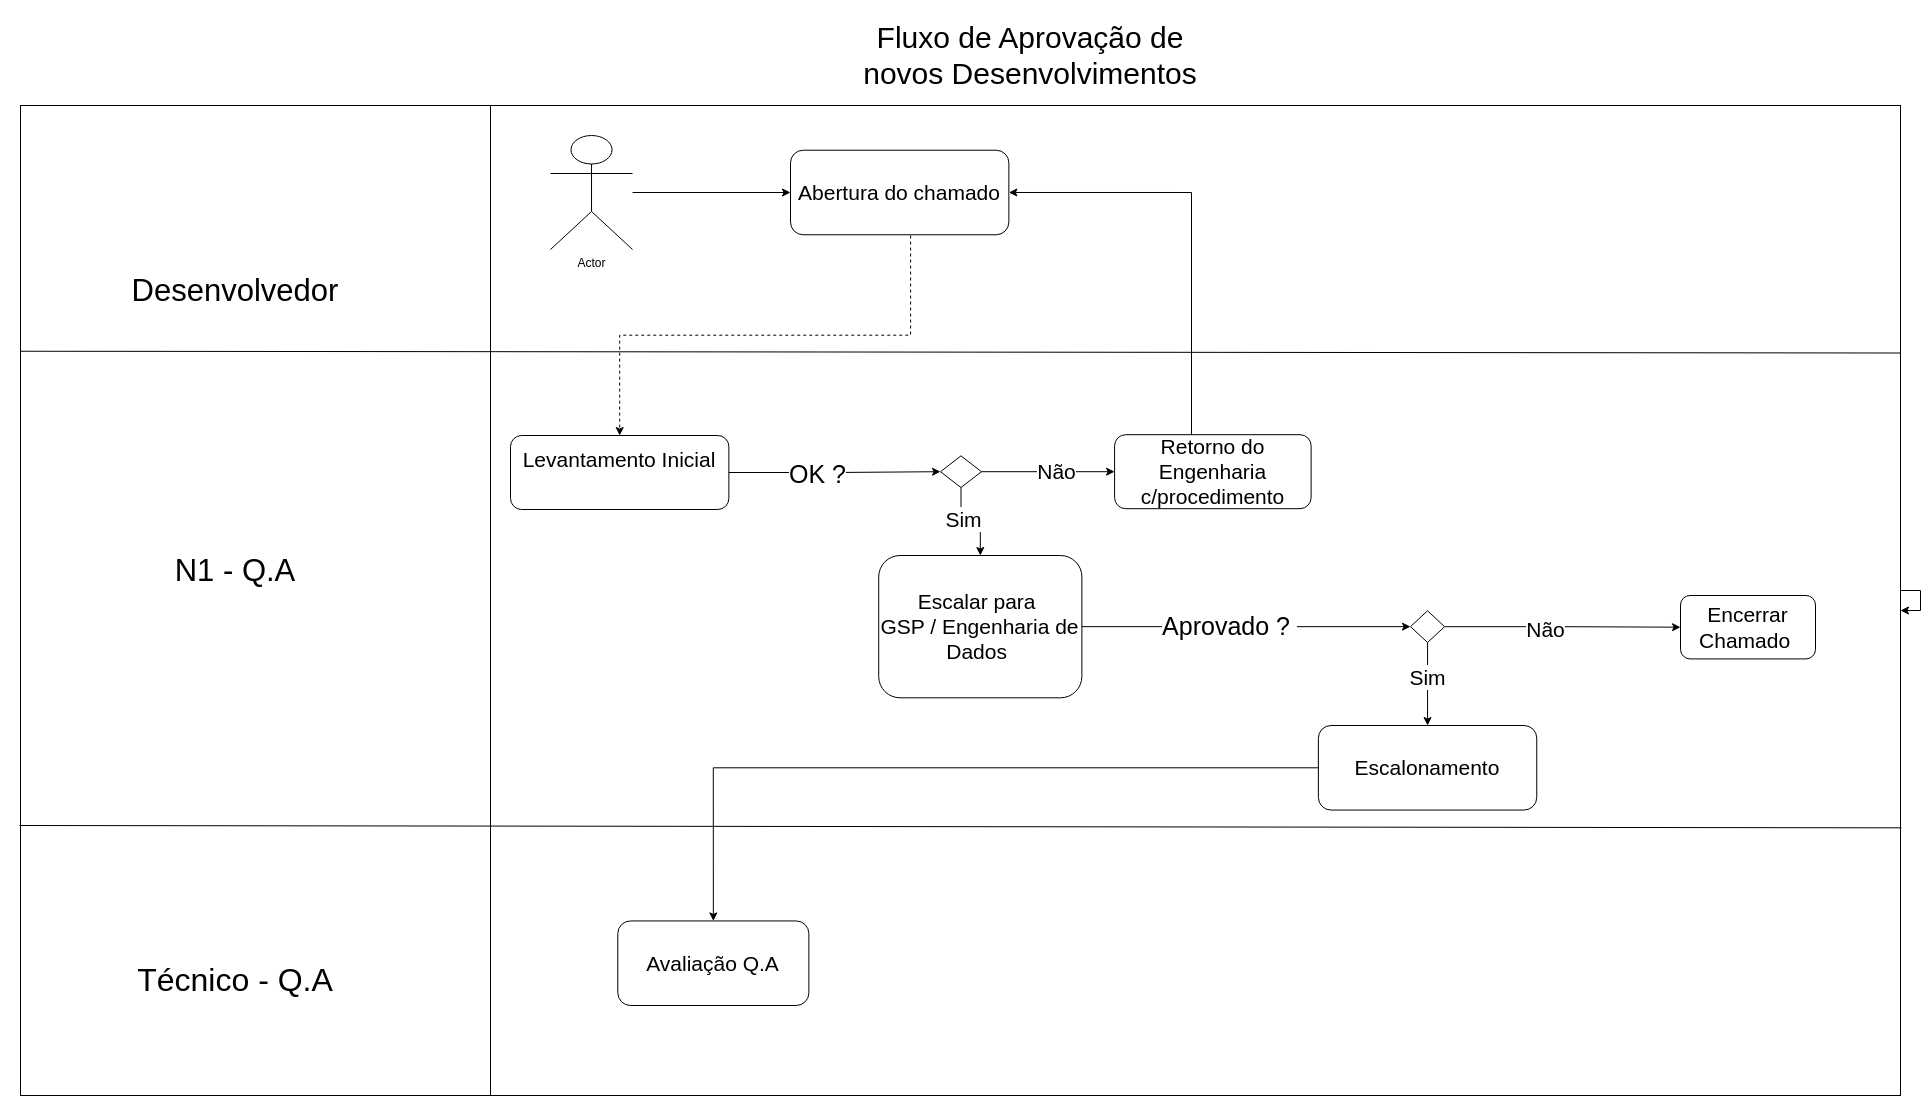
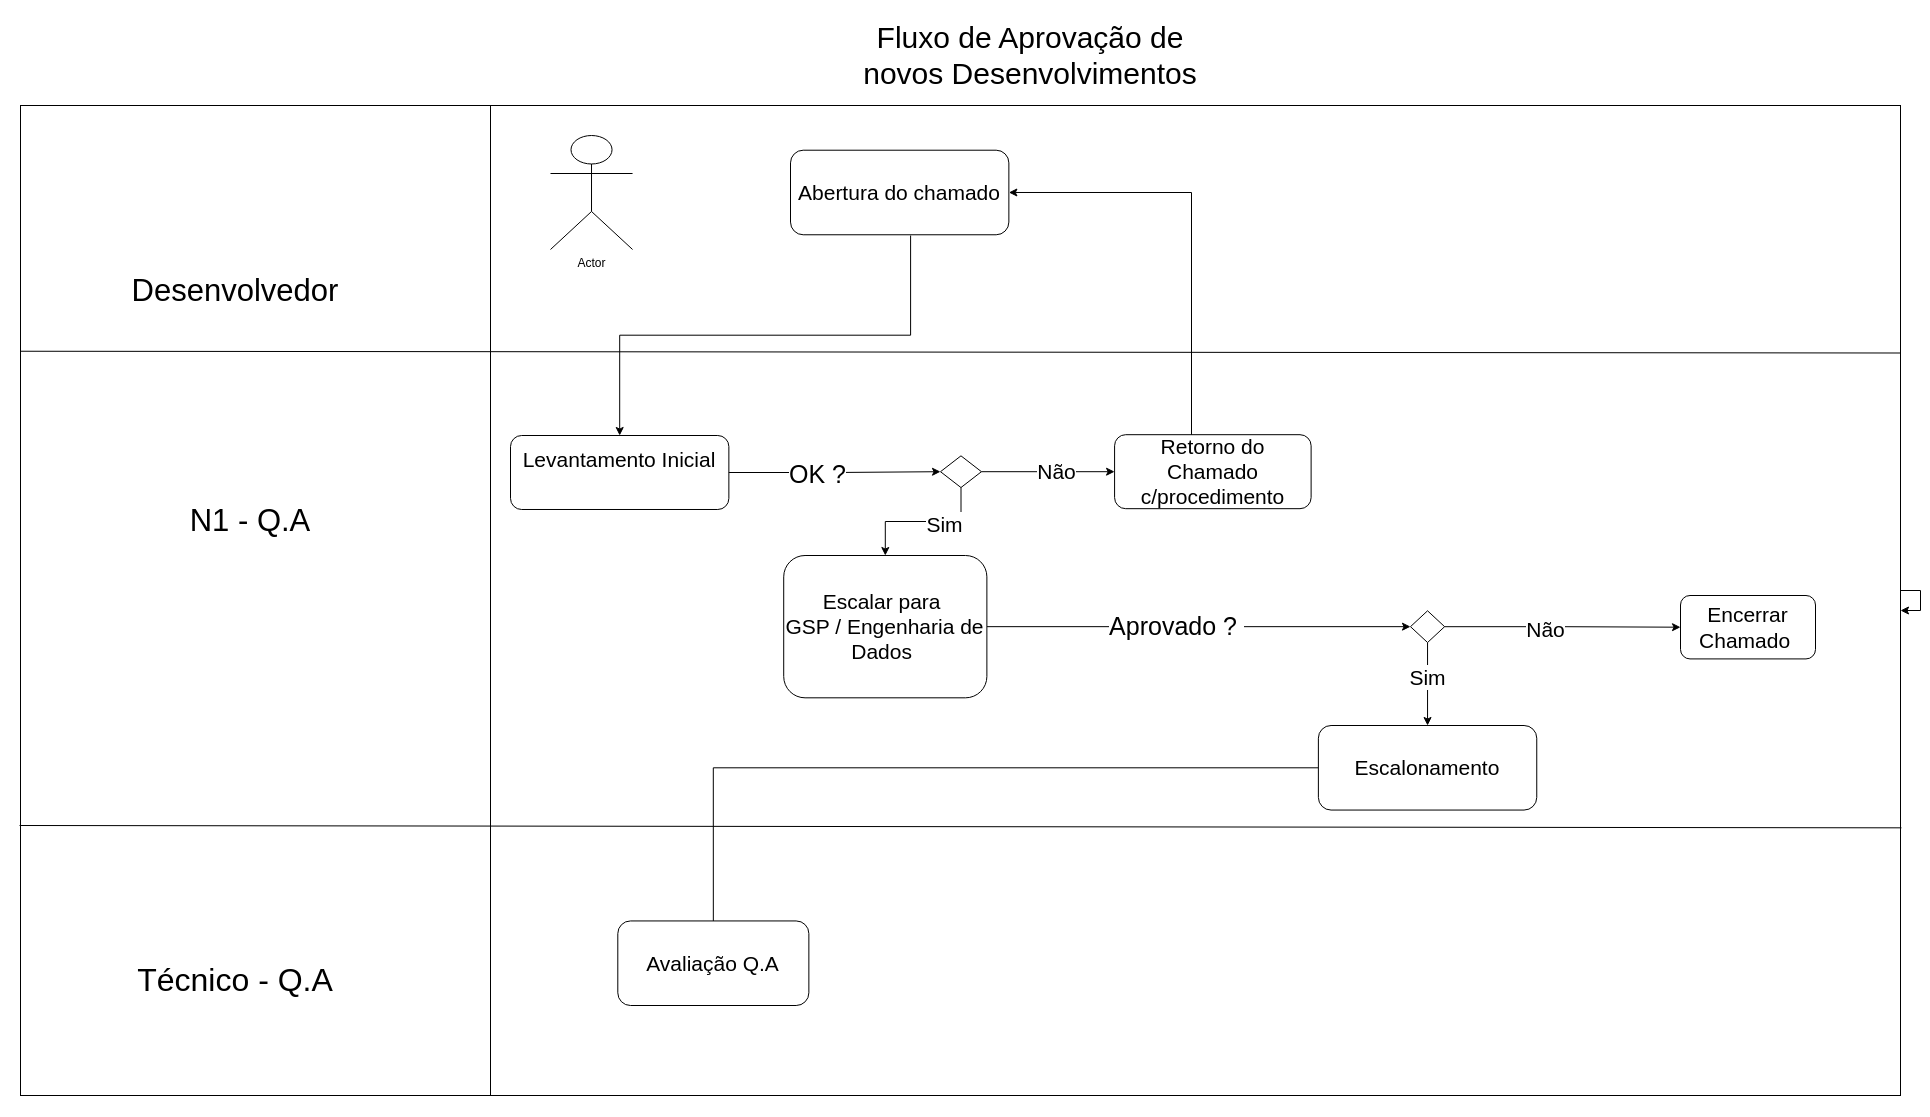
- <mxCell id="36" style="edgeStyle=orthogonalEdgeStyle;rounded=0;orthogonalLoop=1;jettySize=auto;html=1;movable=1;resizable=1;rotatable=1;deletable=1;editable=1;locked=0;connectable=1;" edge="1" parent="1" source="35" target="37"><mxGeometry relative="1" as="geometry" /></mxCell>
- <mxCell id="39" style="edgeStyle=orthogonalEdgeStyle;rounded=0;orthogonalLoop=1;jettySize=auto;html=1;movable=1;resizable=1;rotatable=1;deletable=1;editable=1;locked=0;connectable=1;exitX=0.55;exitY=1.009;exitDx=0;exitDy=0;exitPerimeter=0;dashed=1;" edge="1" parent="1" source="37" target="14"><mxGeometry relative="1" as="geometry" /></mxCell>
+ <mxCell id="39" style="edgeStyle=orthogonalEdgeStyle;rounded=0;orthogonalLoop=1;jettySize=auto;html=1;movable=1;resizable=1;rotatable=1;deletable=1;editable=1;locked=0;connectable=1;exitX=0.55;exitY=1.009;exitDx=0;exitDy=0;exitPerimeter=0;" edge="1" parent="1" source="37" target="14"><mxGeometry relative="1" as="geometry" /></mxCell>
- <mxCell id="15" value="&lt;font style=&quot;font-size: 21px;&quot;&gt;Retorno do Engenharia c/procedimento&lt;/font&gt;" style="rounded=1;whiteSpace=wrap;html=1;movable=1;resizable=1;rotatable=1;deletable=1;editable=1;locked=0;connectable=1;" vertex="1" parent="13"><mxGeometry x="524.082" y="216.695" width="196.531" height="73.993" as="geometry" /></mxCell>
+ <mxCell id="15" value="&lt;font style=&quot;font-size: 21px;&quot;&gt;Retorno do Chamado c/procedimento&lt;/font&gt;" style="rounded=1;whiteSpace=wrap;html=1;movable=1;resizable=1;rotatable=1;deletable=1;editable=1;locked=0;connectable=1;" vertex="1" parent="13"><mxGeometry x="524.082" y="216.695" width="196.531" height="73.993" as="geometry" /></mxCell>
- <mxCell id="10" value="&lt;font style=&quot;font-size: 31px;&quot;&gt;N1 - Q.A&lt;/font&gt;" style="text;html=1;align=center;verticalAlign=middle;whiteSpace=wrap;rounded=0;movable=1;resizable=1;rotatable=1;deletable=1;editable=1;locked=0;connectable=1;" vertex="1" parent="1"><mxGeometry x="150" y="545" width="170" height="50" as="geometry" /></mxCell>
+ <mxCell id="10" value="&lt;font style=&quot;font-size: 31px;&quot;&gt;N1 - Q.A&lt;/font&gt;" style="text;html=1;align=center;verticalAlign=middle;whiteSpace=wrap;rounded=0;movable=1;resizable=1;rotatable=1;deletable=1;editable=1;locked=0;connectable=1;" vertex="1" parent="1"><mxGeometry x="165" y="495" width="170" height="50" as="geometry" /></mxCell>
- <mxCell id="20" value="&lt;font style=&quot;font-size: 21px;&quot;&gt;Escalar para&amp;nbsp;&lt;br&gt;GSP / Engenharia de Dados&amp;nbsp;&lt;/font&gt;" style="rounded=1;whiteSpace=wrap;html=1;movable=1;resizable=1;rotatable=1;deletable=1;editable=1;locked=0;connectable=1;" vertex="1" parent="13"><mxGeometry x="288.21" y="337.5" width="203.18" height="142.32" as="geometry" /></mxCell>
+ <mxCell id="20" value="&lt;font style=&quot;font-size: 21px;&quot;&gt;Escalar para&amp;nbsp;&lt;br&gt;GSP / Engenharia de Dados&amp;nbsp;&lt;/font&gt;" style="rounded=1;whiteSpace=wrap;html=1;movable=1;resizable=1;rotatable=1;deletable=1;editable=1;locked=0;connectable=1;" vertex="1" parent="13"><mxGeometry x="193.21" y="337.5" width="203.18" height="142.32" as="geometry" /></mxCell>
- <mxCell id="29" style="edgeStyle=orthogonalEdgeStyle;rounded=0;orthogonalLoop=1;jettySize=auto;html=1;entryX=0.5;entryY=0;entryDx=0;entryDy=0;" edge="1" parent="13" source="30" target="31"><mxGeometry relative="1" as="geometry" /></mxCell>
+ <mxCell id="29" style="edgeStyle=orthogonalEdgeStyle;rounded=0;orthogonalLoop=1;jettySize=auto;html=1;entryX=0.5;entryY=0;entryDx=0;entryDy=0;endArrow=none;" edge="1" parent="13" source="30" target="31"><mxGeometry relative="1" as="geometry" /></mxCell>
